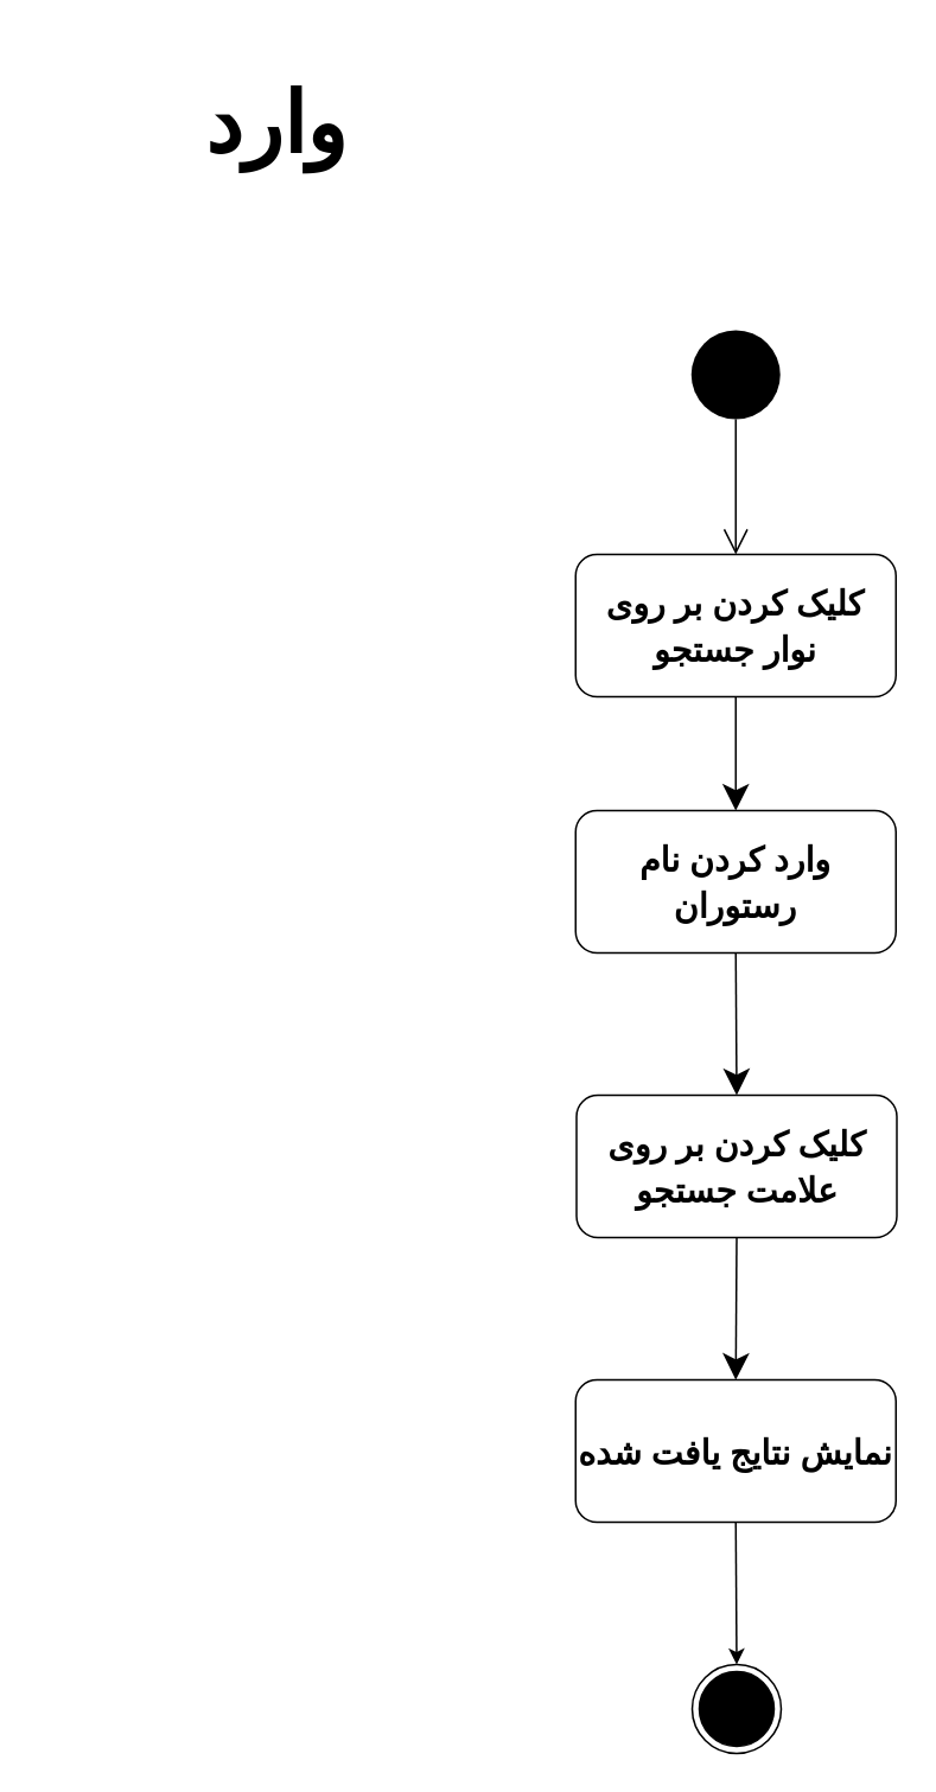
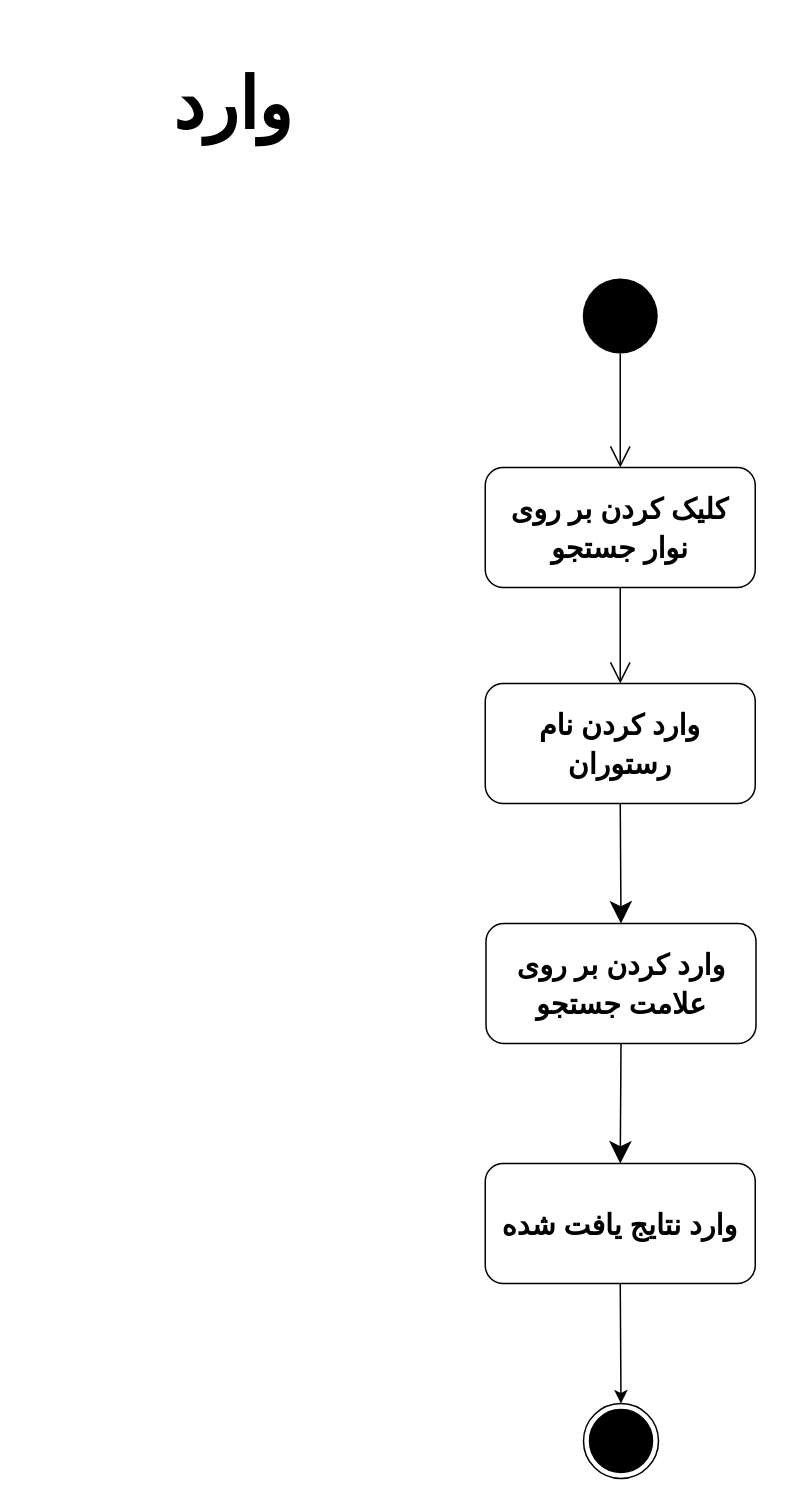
- <mxCell id="5" value="" style="endArrow=classic;endFill=1;endSize=12;html=1;fontSize=21;exitX=0.5;exitY=1;exitDx=0;exitDy=0;entryX=0.5;entryY=0;entryDx=0;entryDy=0;" parent="1" source="3" target="8" edge="1"><mxGeometry width="160" relative="1" as="geometry"><mxPoint x="413" y="549" as="sourcePoint" /><mxPoint x="413" y="451" as="targetPoint" /></mxGeometry></mxCell>
+ <mxCell id="5" value="" style="endArrow=open;endFill=1;endSize=12;html=1;fontSize=21;exitX=0.5;exitY=1;exitDx=0;exitDy=0;entryX=0.5;entryY=0;entryDx=0;entryDy=0;" parent="1" source="3" target="8" edge="1"><mxGeometry width="160" relative="1" as="geometry"><mxPoint x="413" y="549" as="sourcePoint" /><mxPoint x="413" y="451" as="targetPoint" /></mxGeometry></mxCell>
- <mxCell id="10" value="&lt;font style=&quot;font-size: 19px&quot;&gt;کلیک کردن بر روی علامت جستجو&lt;/font&gt;" style="shape=rect;html=1;rounded=1;whiteSpace=wrap;align=center;fontSize=21;fontStyle=1" parent="1" vertex="1"><mxGeometry x="323.5" y="615" width="180" height="80" as="geometry" /></mxCell>
+ <mxCell id="10" value="&lt;font style=&quot;font-size: 19px&quot;&gt;وارد کردن بر روی علامت جستجو&lt;/font&gt;" style="shape=rect;html=1;rounded=1;whiteSpace=wrap;align=center;fontSize=21;fontStyle=1" parent="1" vertex="1"><mxGeometry x="323.5" y="615" width="180" height="80" as="geometry" /></mxCell>
- <mxCell id="12" value="&lt;font style=&quot;font-size: 19px&quot;&gt;نمایش نتایج یافت شده&lt;/font&gt;" style="shape=rect;html=1;rounded=1;whiteSpace=wrap;align=center;fontSize=21;fontStyle=1" parent="1" vertex="1"><mxGeometry x="323" y="775" width="180" height="80" as="geometry" /></mxCell>
+ <mxCell id="12" value="&lt;font style=&quot;font-size: 19px&quot;&gt;وارد نتایج یافت شده&lt;/font&gt;" style="shape=rect;html=1;rounded=1;whiteSpace=wrap;align=center;fontSize=21;fontStyle=1" parent="1" vertex="1"><mxGeometry x="323" y="775" width="180" height="80" as="geometry" /></mxCell>
